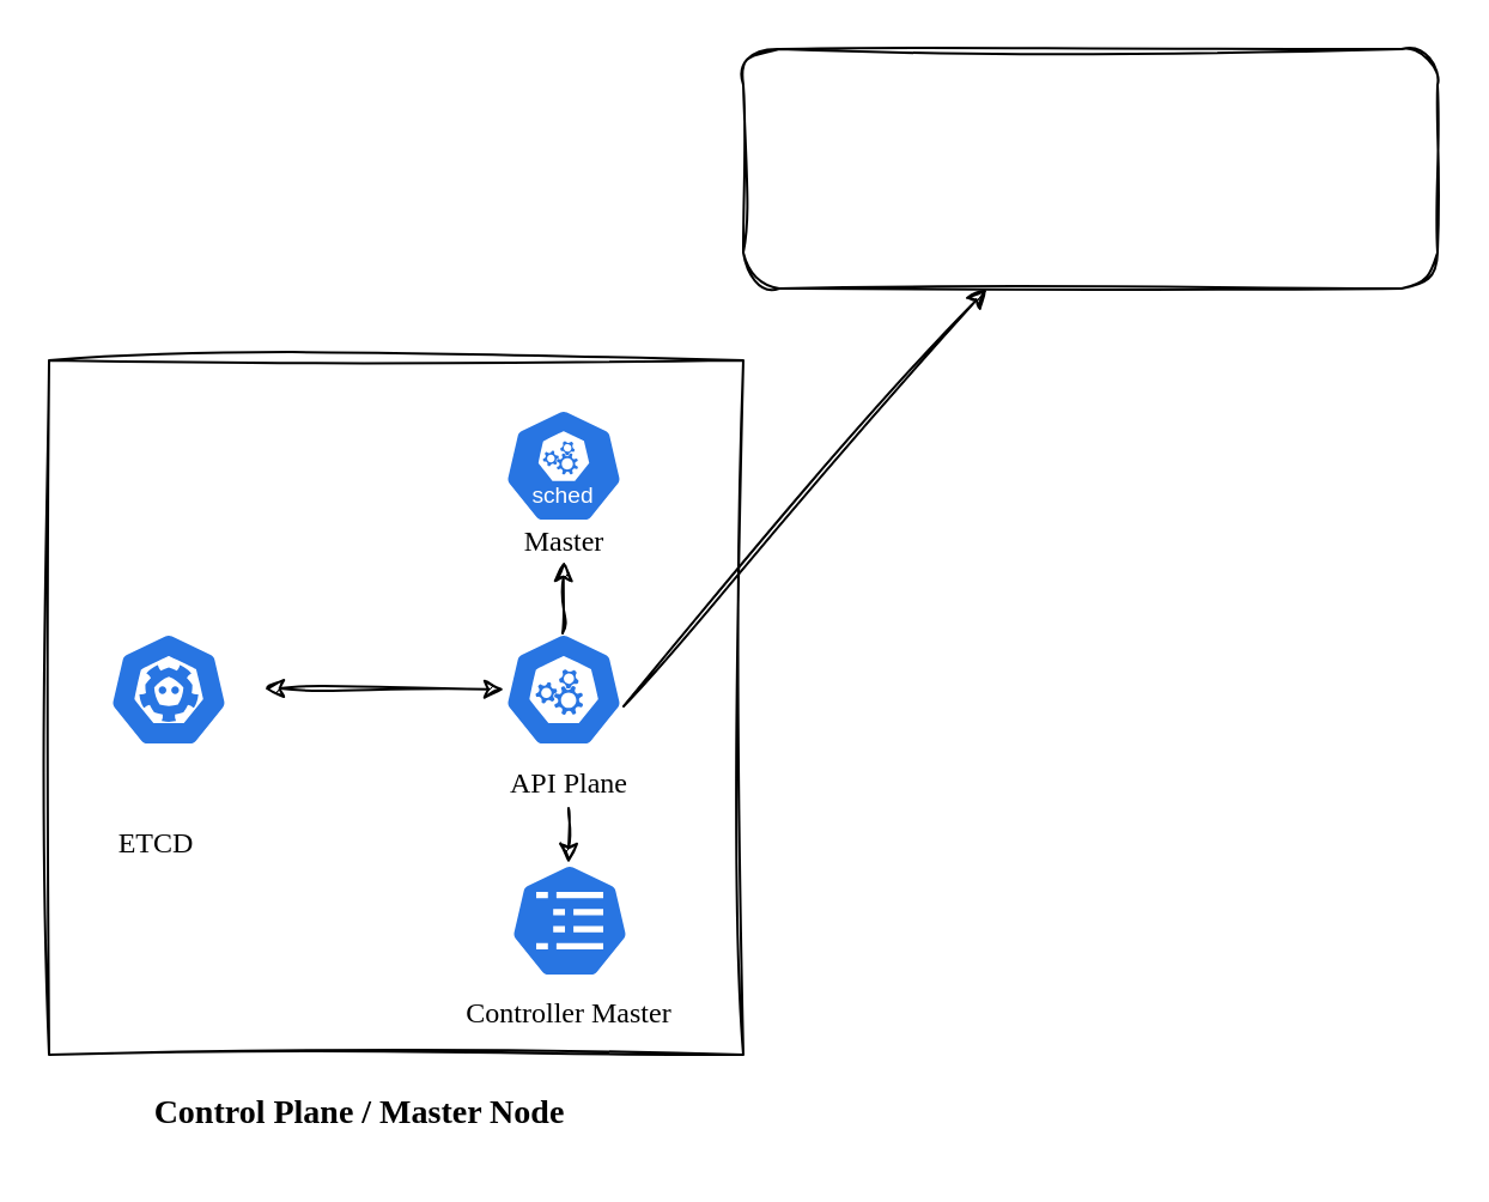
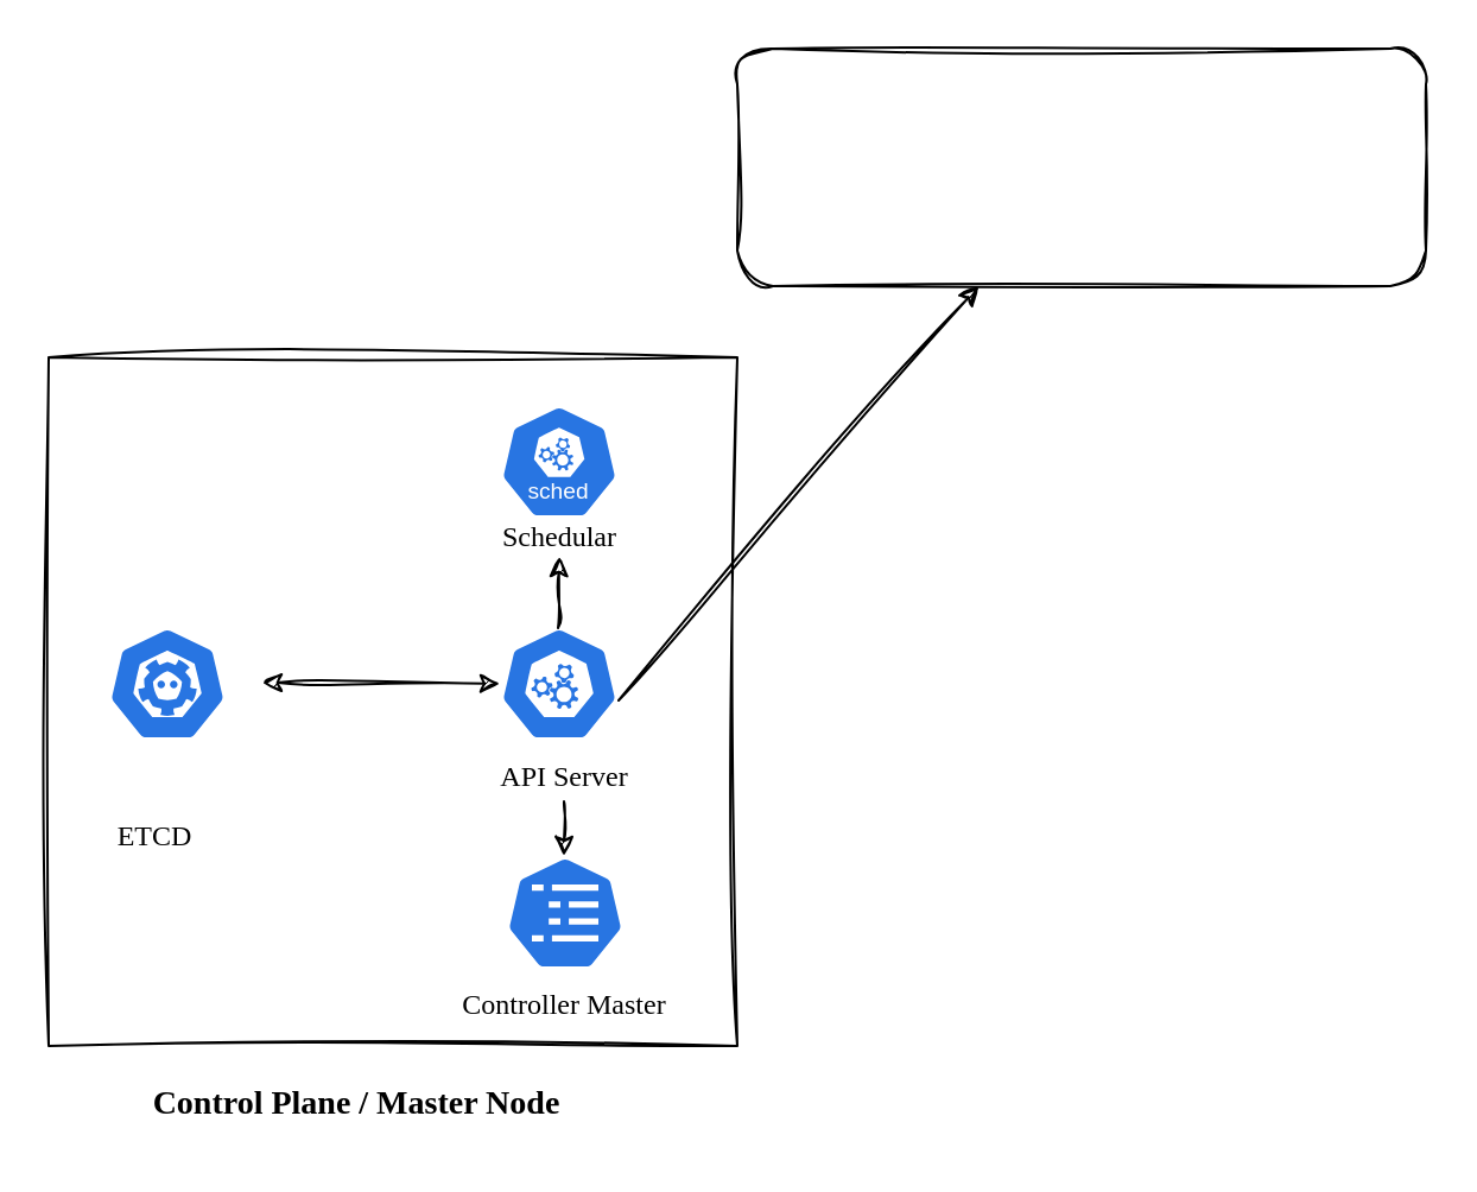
- <mxCell id="10" value="&lt;div&gt;Master&lt;/div&gt;" style="text;html=1;align=center;verticalAlign=middle;whiteSpace=wrap;rounded=0;fontFamily=Architects Daughter;fontSource=https%3A%2F%2Ffonts.googleapis.com%2Fcss%3Ffamily%3DArchitects%2BDaughter;" vertex="1" parent="1"><mxGeometry x="202.5" y="211" width="65" height="30" as="geometry" /></mxCell>
+ <mxCell id="10" value="&lt;div&gt;Schedular&lt;/div&gt;" style="text;html=1;align=center;verticalAlign=middle;whiteSpace=wrap;rounded=0;fontFamily=Architects Daughter;fontSource=https%3A%2F%2Ffonts.googleapis.com%2Fcss%3Ffamily%3DArchitects%2BDaughter;" vertex="1" parent="1"><mxGeometry x="202.5" y="211" width="65" height="30" as="geometry" /></mxCell>
- <mxCell id="8" value="API Plane" style="text;html=1;align=center;verticalAlign=middle;whiteSpace=wrap;rounded=0;fontFamily=Architects Daughter;fontSource=https%3A%2F%2Ffonts.googleapis.com%2Fcss%3Ffamily%3DArchitects%2BDaughter;" vertex="1" parent="1"><mxGeometry x="205" y="311.5" width="65" height="30" as="geometry" /></mxCell>
+ <mxCell id="8" value="API Server" style="text;html=1;align=center;verticalAlign=middle;whiteSpace=wrap;rounded=0;fontFamily=Architects Daughter;fontSource=https%3A%2F%2Ffonts.googleapis.com%2Fcss%3Ffamily%3DArchitects%2BDaughter;" vertex="1" parent="1"><mxGeometry x="205" y="311.5" width="65" height="30" as="geometry" /></mxCell>
